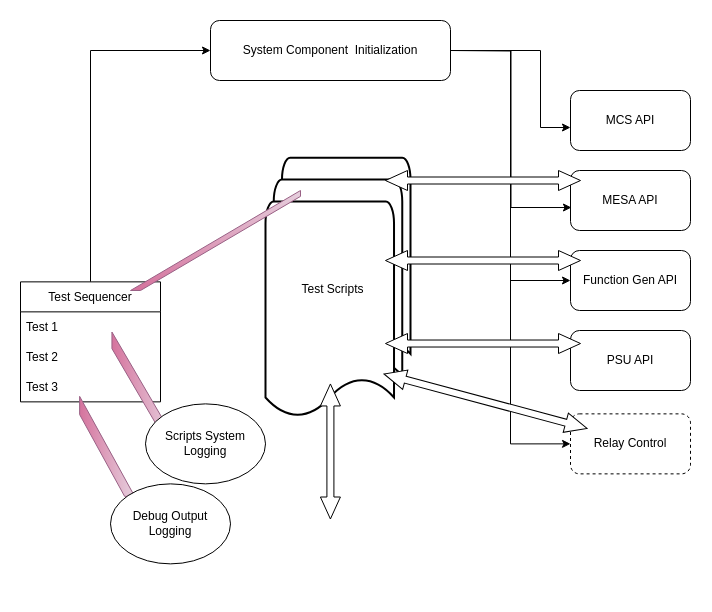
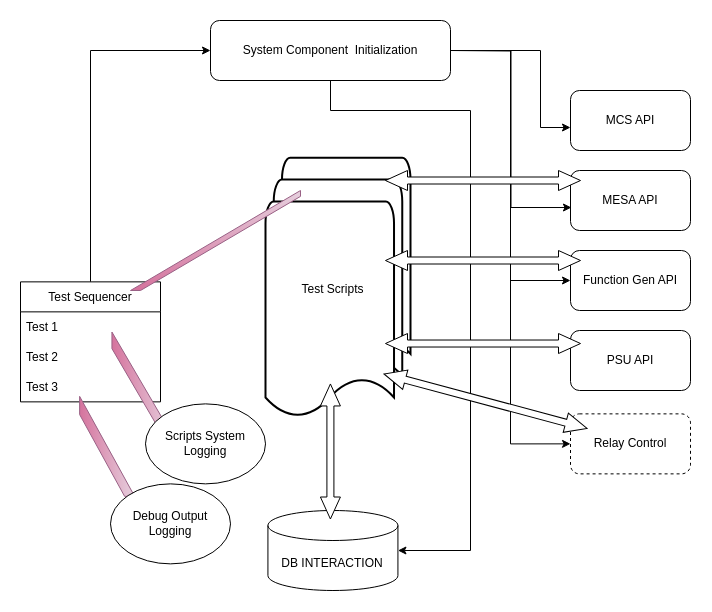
+ <mxCell id="21" style="edgeStyle=orthogonalEdgeStyle;rounded=0;orthogonalLoop=1;jettySize=auto;html=1;entryX=1;entryY=0.5;entryDx=0;entryDy=0;entryPerimeter=0;" edge="1" parent="1" source="22" target="2"><mxGeometry relative="1" as="geometry"><Array as="points"><mxPoint x="330" y="110" /><mxPoint x="470" y="110" /><mxPoint x="470" y="550" /></Array></mxGeometry></mxCell>
+ <mxCell id="2" value="DB INTERACTION" style="shape=cylinder3;whiteSpace=wrap;html=1;boundedLbl=1;backgroundOutline=1;size=15;" vertex="1" parent="1"><mxGeometry x="267.43" y="510" width="130" height="80" as="geometry" /></mxCell>
